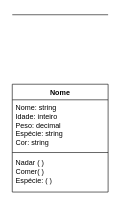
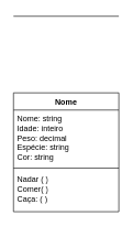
- <mxCell id="6" value="Nadar ( )&lt;br&gt;Comer( )&lt;br&gt;Espécie: ( )" style="text;strokeColor=none;fillColor=none;align=left;verticalAlign=top;spacingLeft=4;spacingRight=4;overflow=hidden;rotatable=0;points=[[0,0.5],[1,0.5]];portConstraint=eastwest;whiteSpace=wrap;html=1;" vertex="1" parent="3"><mxGeometry y="118" width="160" height="62" as="geometry" /></mxCell>
+ <mxCell id="6" value="Nadar ( )&lt;br&gt;Comer( )&lt;br&gt;Caça: ( )" style="text;strokeColor=none;fillColor=none;align=left;verticalAlign=top;spacingLeft=4;spacingRight=4;overflow=hidden;rotatable=0;points=[[0,0.5],[1,0.5]];portConstraint=eastwest;whiteSpace=wrap;html=1;" vertex="1" parent="3"><mxGeometry y="118" width="160" height="62" as="geometry" /></mxCell>
